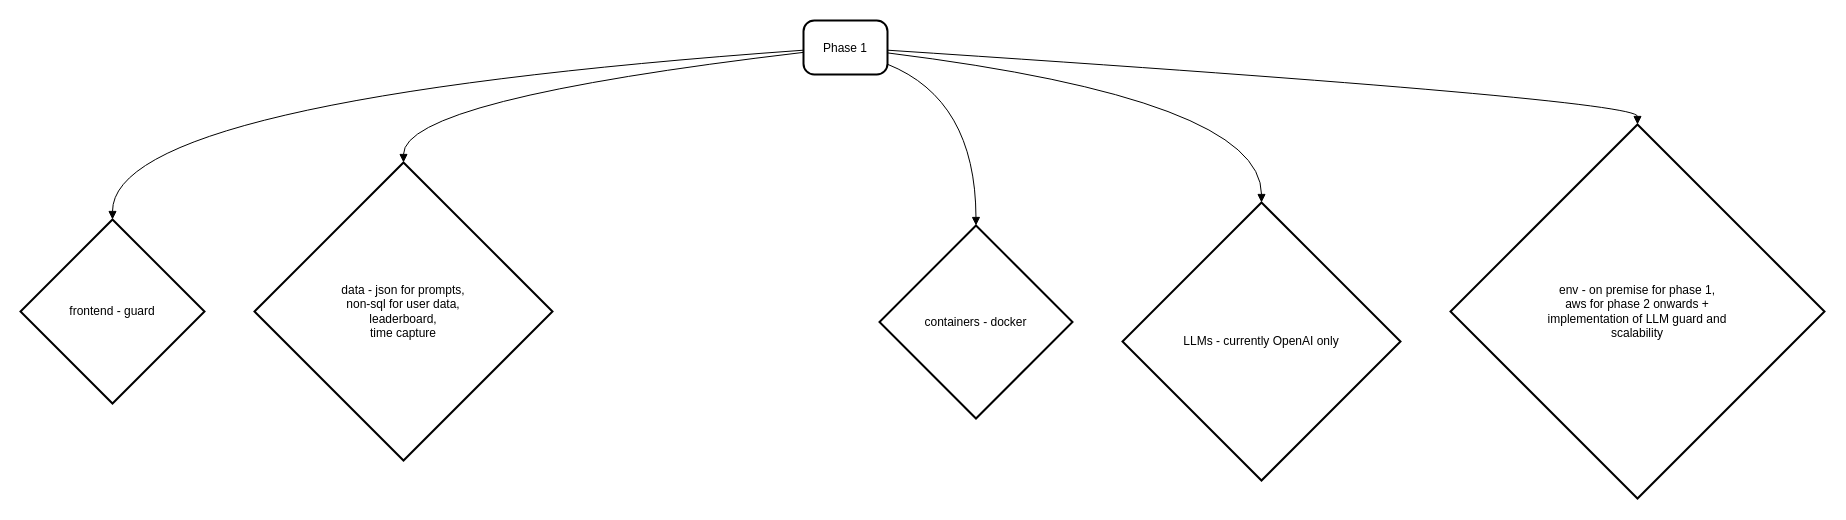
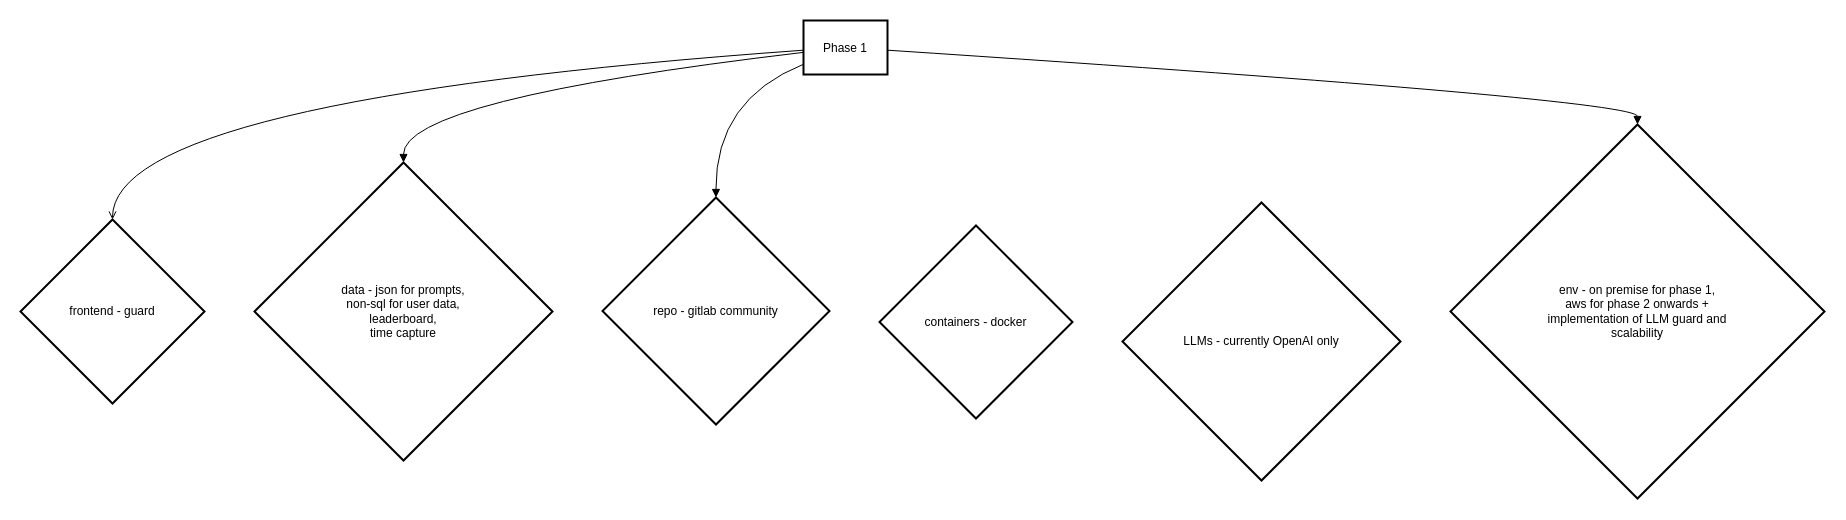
- <mxCell id="2" value="Phase 1" style="rounded=1;arcSize=20;strokeWidth=2" vertex="1" parent="1"><mxGeometry x="803" y="20" width="84" height="54" as="geometry" /></mxCell>
+ <mxCell id="2" value="Phase 1" style="arcSize=20;strokeWidth=2;rounded=0;" vertex="1" parent="1"><mxGeometry x="803" y="20" width="84" height="54" as="geometry" /></mxCell>
- <mxCell id="13" value="" style="curved=1;startArrow=none;endArrow=block;exitX=1;exitY=0.6;entryX=0.5;entryY=0;" edge="1" parent="1" source="2" target="7"><mxGeometry relative="1" as="geometry"><Array as="points"><mxPoint x="1261" y="99" /></Array></mxGeometry></mxCell>
+ <mxCell id="11" value="" style="curved=1;startArrow=none;endArrow=block;exitX=0;exitY=0.81;entryX=0.5;entryY=0;" edge="1" parent="1" source="2" target="5"><mxGeometry relative="1" as="geometry"><Array as="points"><mxPoint x="715" y="99" /></Array></mxGeometry></mxCell>
- <mxCell id="9" value="" style="curved=1;startArrow=none;endArrow=block;exitX=0;exitY=0.55;entryX=0.5;entryY=0;" edge="1" parent="1" source="2" target="3"><mxGeometry relative="1" as="geometry"><Array as="points"><mxPoint x="112" y="99" /></Array></mxGeometry></mxCell>
+ <mxCell id="9" value="" style="curved=1;startArrow=none;endArrow=open;exitX=0;exitY=0.55;entryX=0.5;entryY=0;" edge="1" parent="1" source="2" target="3"><mxGeometry relative="1" as="geometry"><Array as="points"><mxPoint x="112" y="99" /></Array></mxGeometry></mxCell>
- <mxCell id="12" value="" style="curved=1;startArrow=none;endArrow=block;exitX=1;exitY=0.81;entryX=0.5;entryY=0;" edge="1" parent="1" source="2" target="6"><mxGeometry relative="1" as="geometry"><Array as="points"><mxPoint x="975" y="99" /></Array></mxGeometry></mxCell>
+ <mxCell id="5" value="repo - gitlab community" style="rhombus;strokeWidth=2;whiteSpace=wrap;" vertex="1" parent="1"><mxGeometry x="602" y="197" width="227" height="227" as="geometry" /></mxCell>
